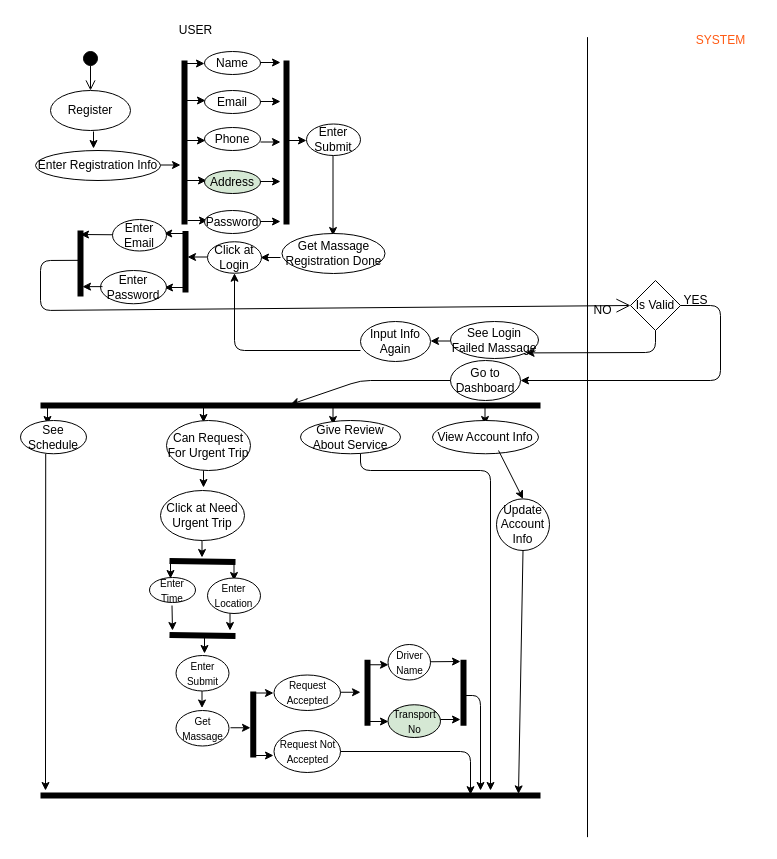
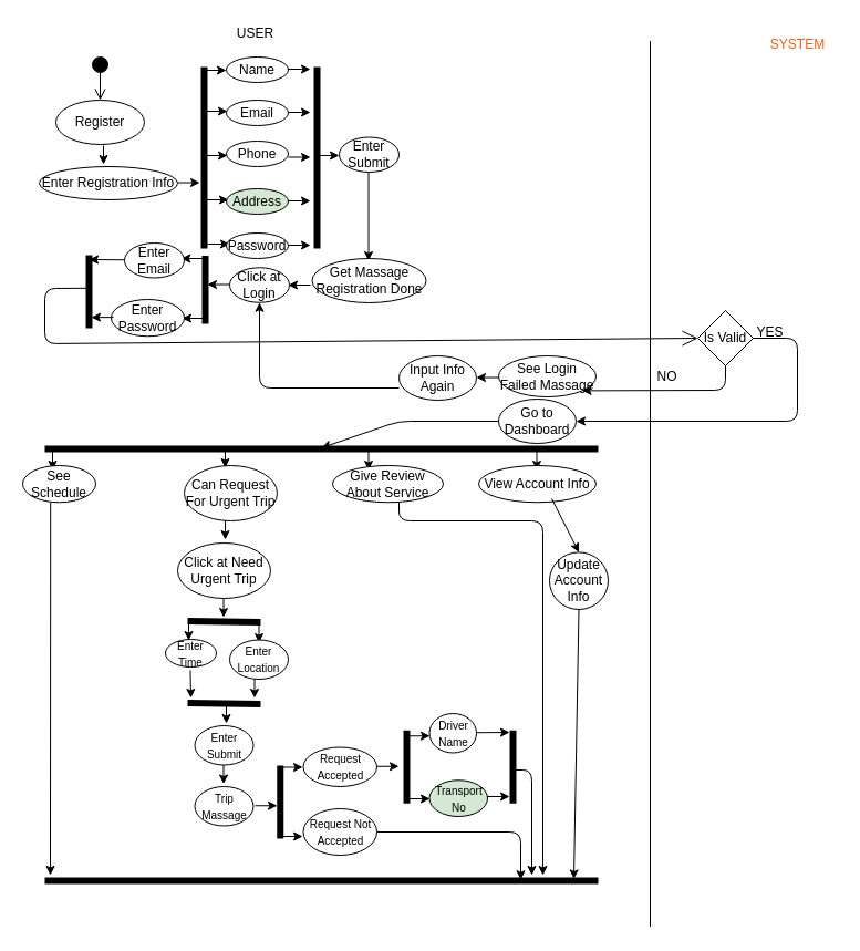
- <mxCell id="51" value="USER" style="text;html=1;align=center;verticalAlign=middle;resizable=0;points=[];autosize=1;strokeColor=none;" vertex="1" parent="1"><mxGeometry x="170" y="20" width="50" height="20" as="geometry" /></mxCell>
+ <mxCell id="51" value="USER" style="text;html=1;align=center;verticalAlign=middle;resizable=0;points=[];autosize=1;strokeColor=none;" vertex="1" parent="1"><mxGeometry x="205" width="50" height="20" as="geometry" y="20" /></mxCell>
- <mxCell id="53" value="NO" style="text;html=1;align=center;verticalAlign=middle;resizable=0;points=[];autosize=1;strokeColor=none;" vertex="1" parent="1"><mxGeometry x="587" y="300" width="30" height="20" as="geometry" /></mxCell>
+ <mxCell id="53" value="NO" style="text;html=1;align=center;verticalAlign=middle;resizable=0;points=[];autosize=1;strokeColor=none;" vertex="1" parent="1"><mxGeometry x="587" y="330" width="30" height="20" as="geometry" /></mxCell>
- <mxCell id="76" value="&lt;font style=&quot;font-size: 10px&quot;&gt;Get Massage&lt;/font&gt;" style="ellipse;whiteSpace=wrap;html=1;" vertex="1" parent="1"><mxGeometry x="175.5" y="710" width="53" height="35.5" as="geometry" /></mxCell>
+ <mxCell id="76" value="&lt;font style=&quot;font-size: 10px&quot;&gt;Trip Massage&lt;/font&gt;" style="ellipse;whiteSpace=wrap;html=1;" vertex="1" parent="1"><mxGeometry x="175.5" y="710" width="53" height="35.5" as="geometry" /></mxCell>
